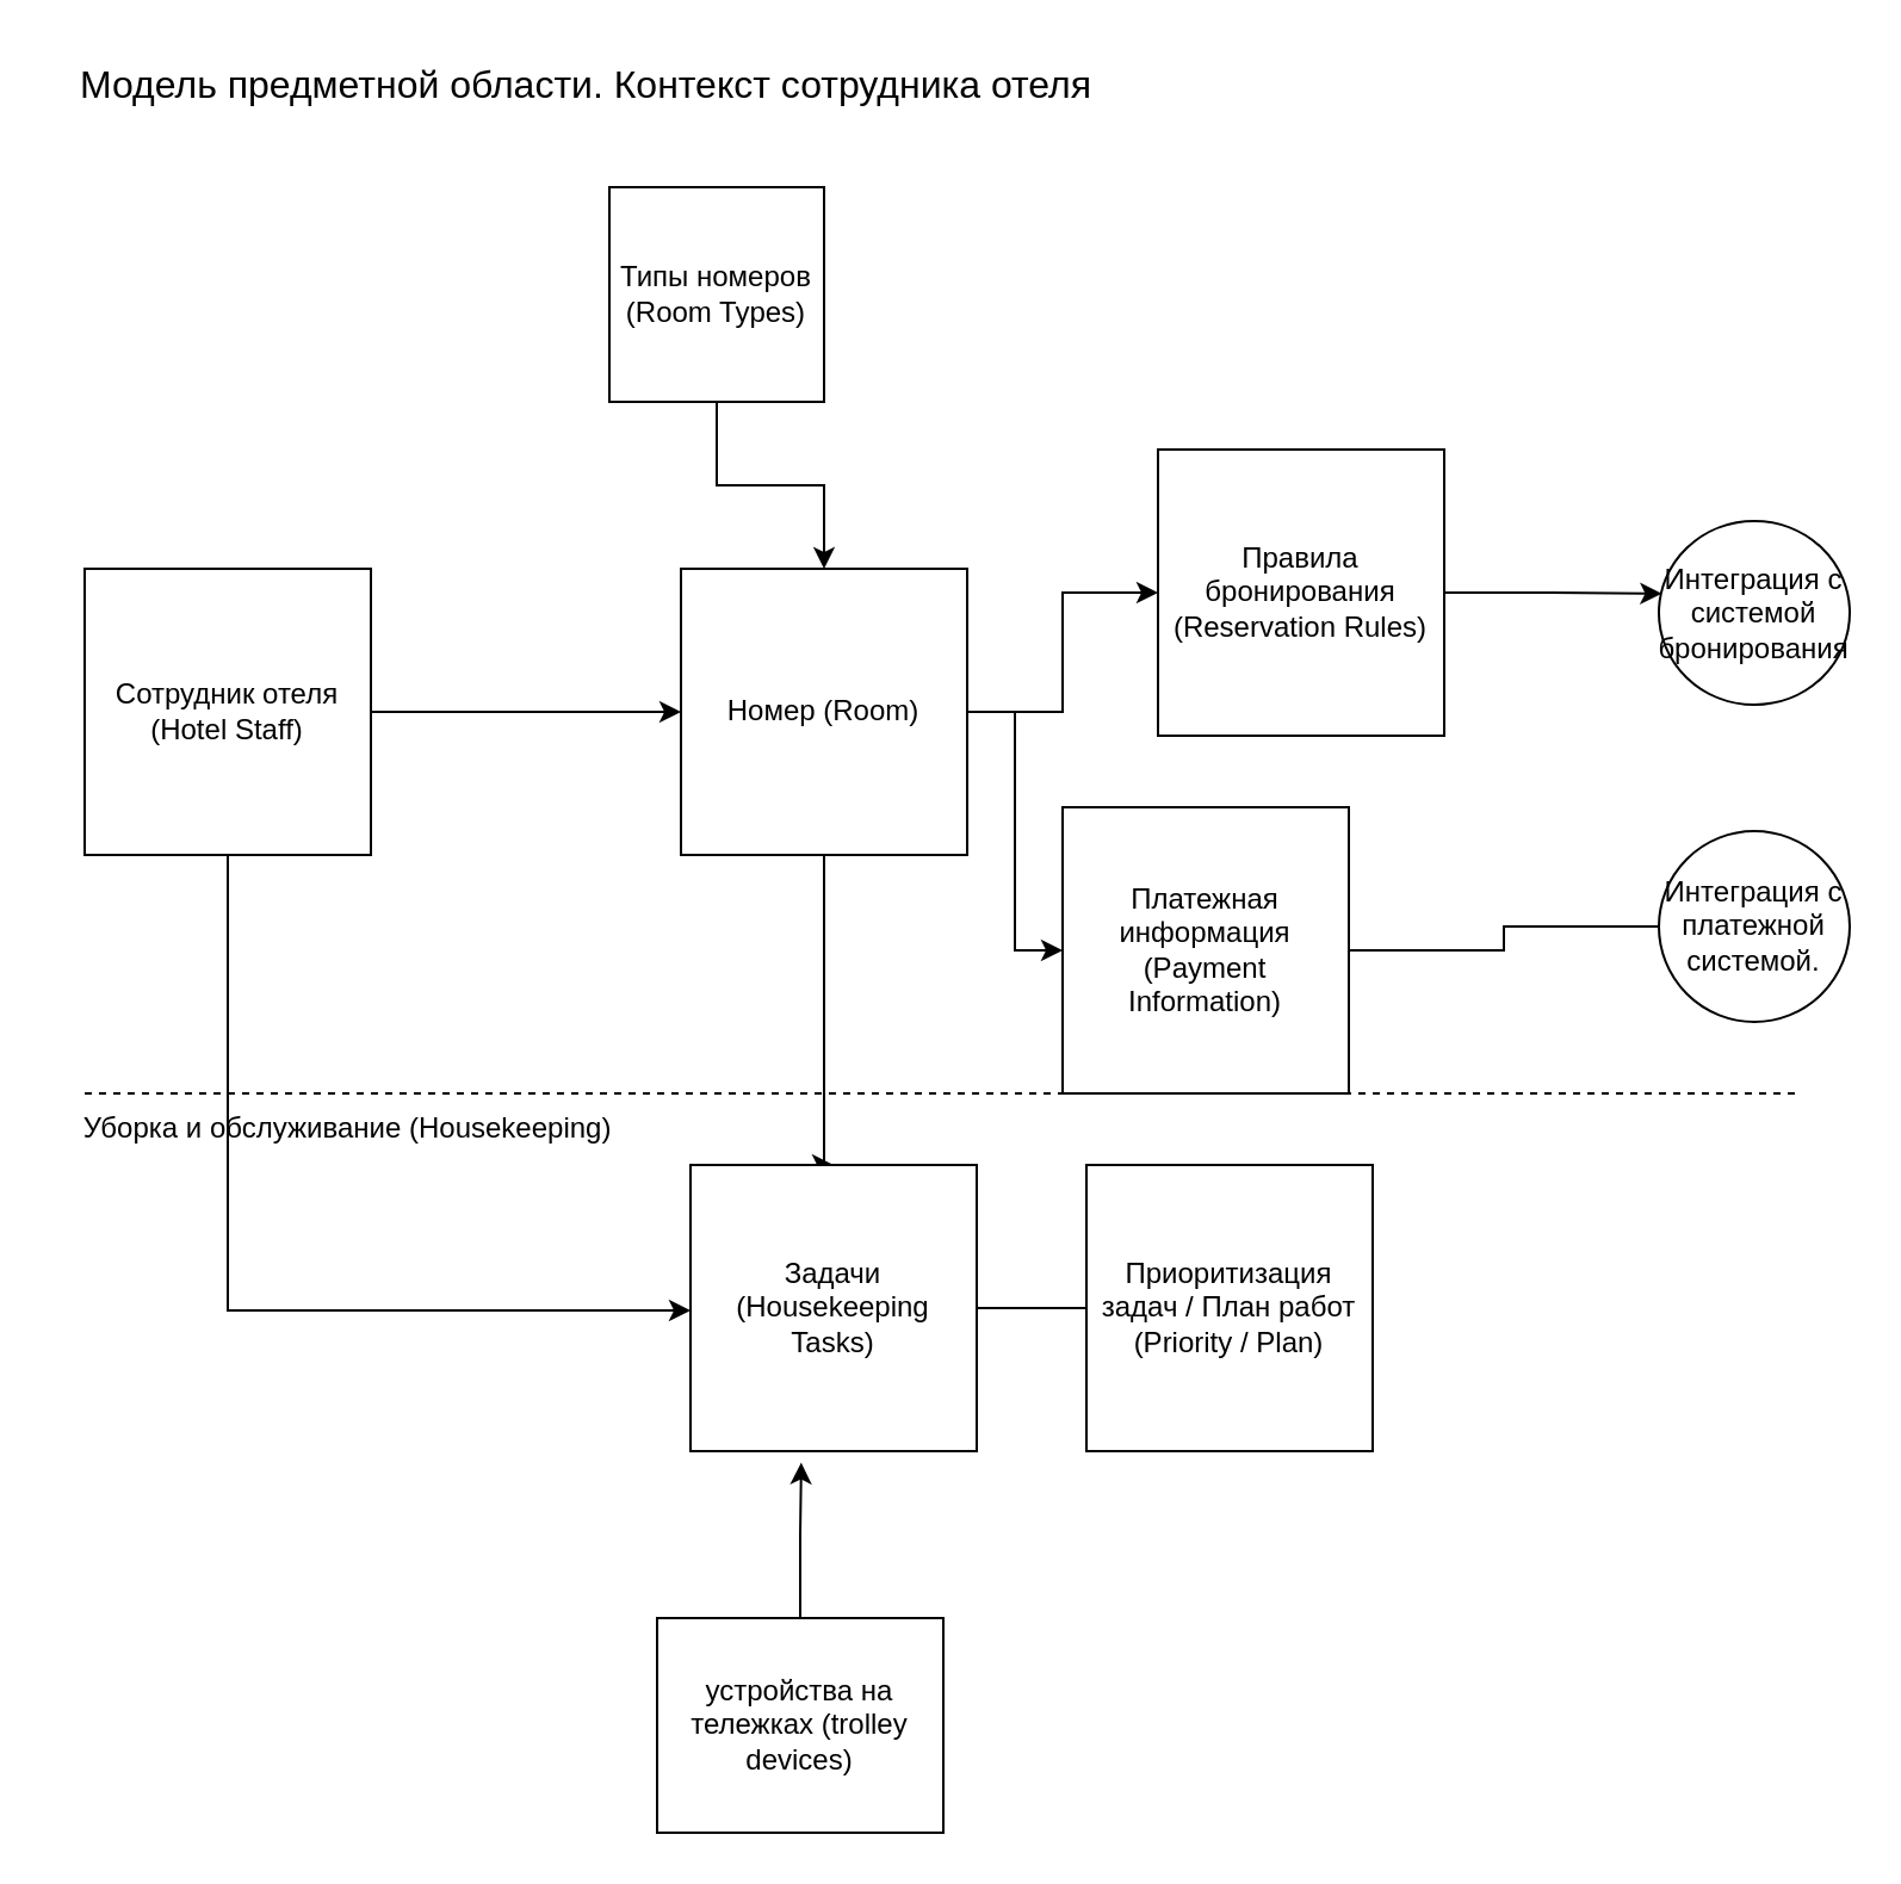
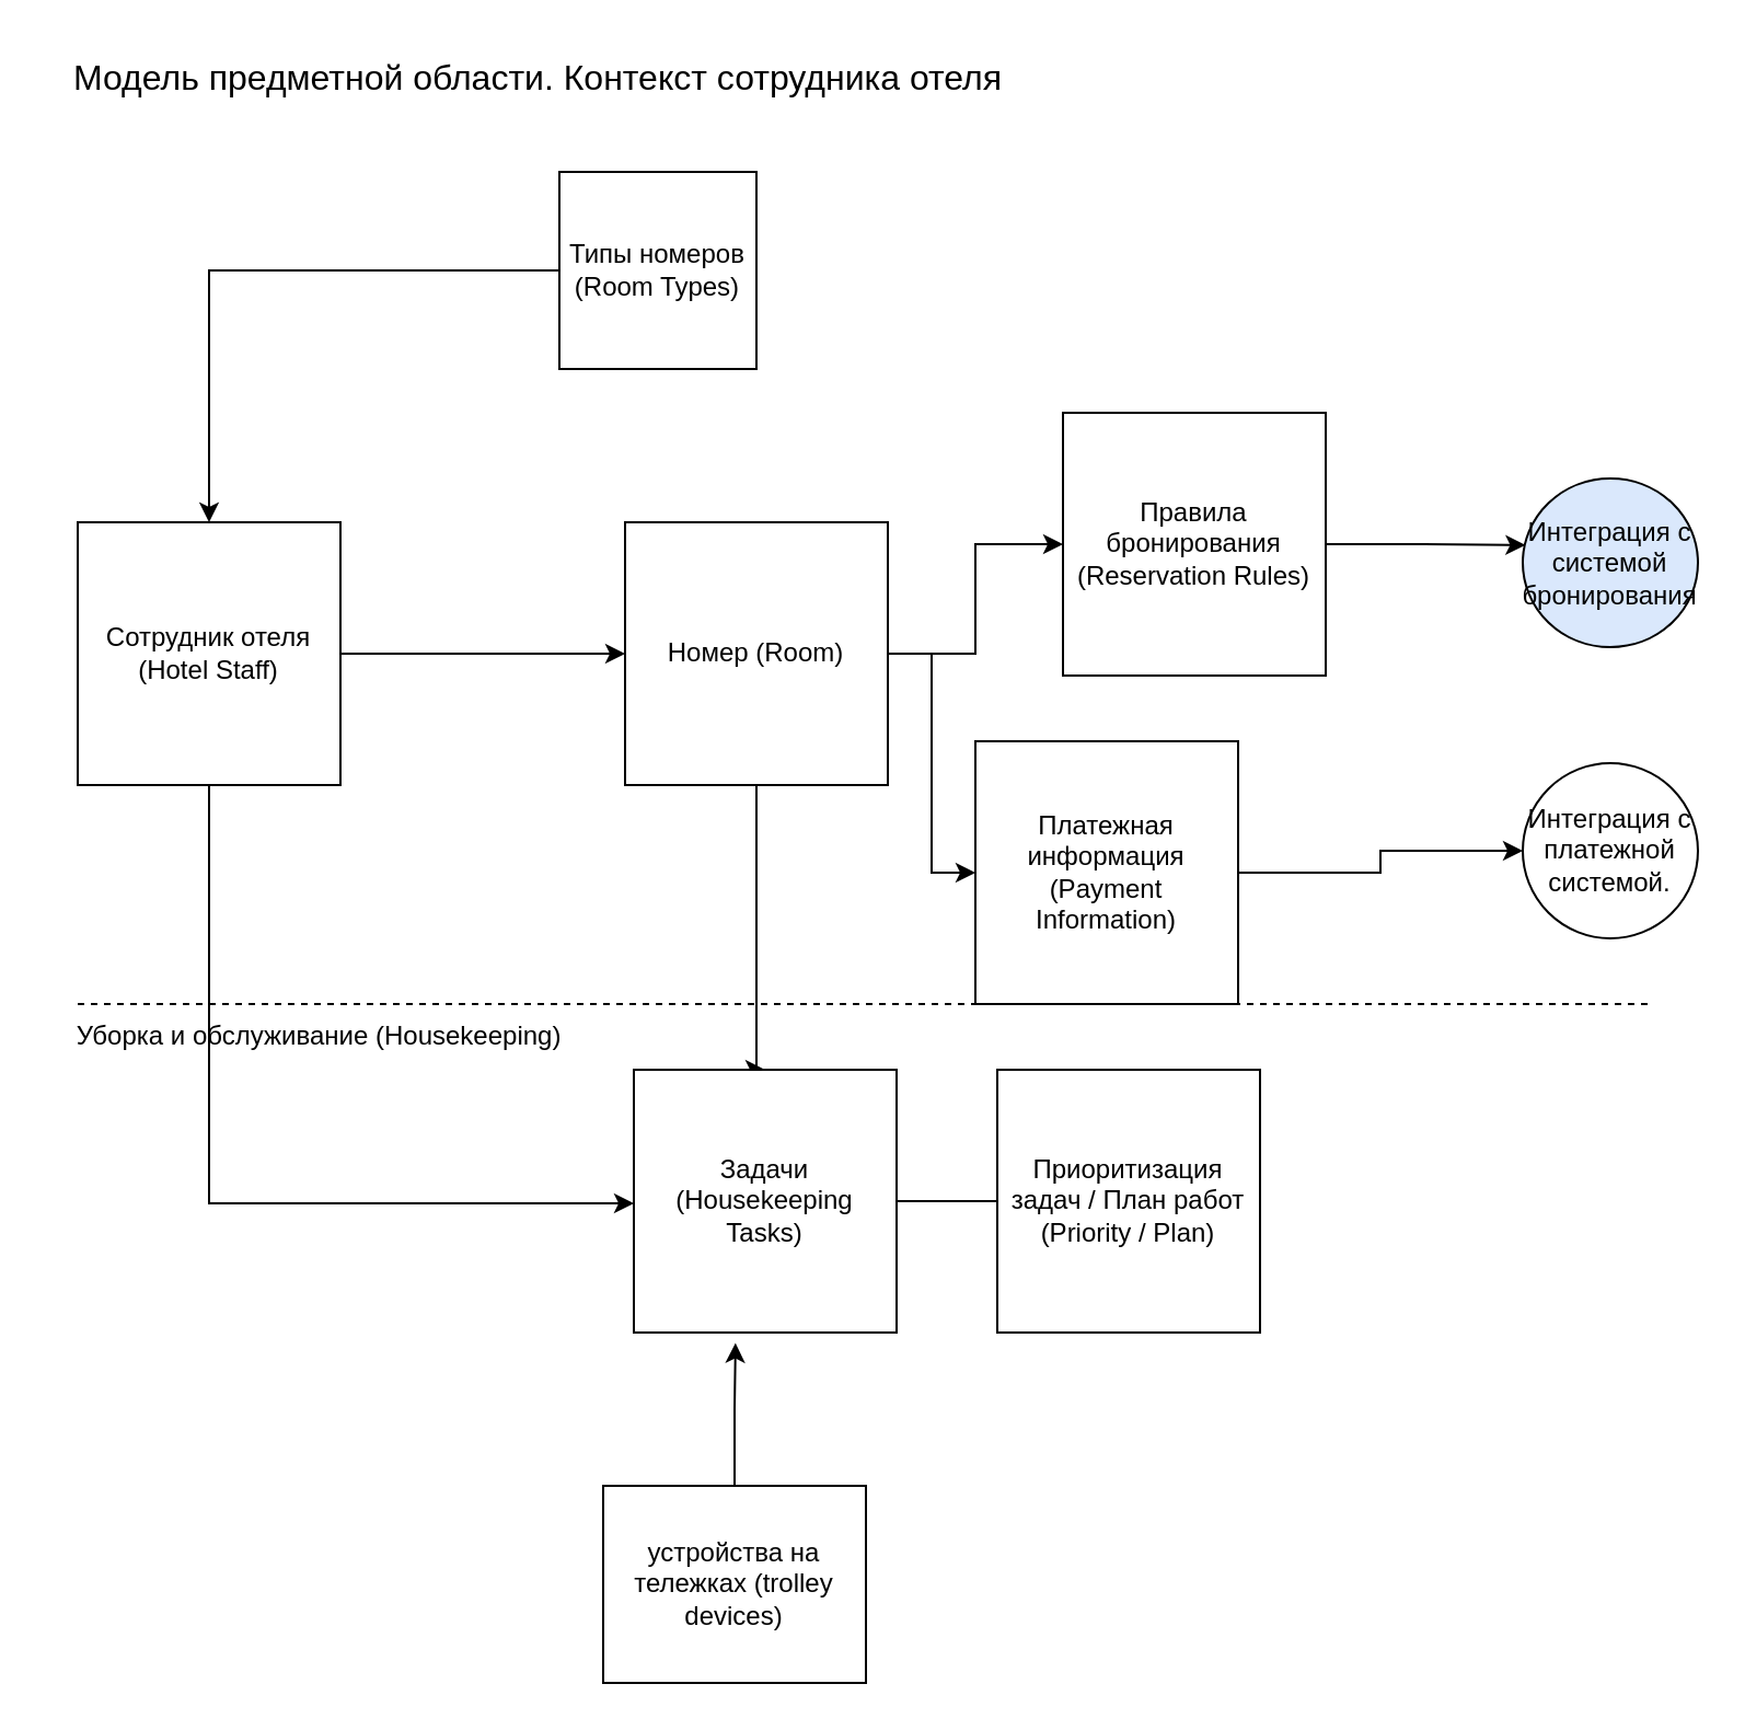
- <mxCell id="11" style="edgeStyle=orthogonalEdgeStyle;rounded=0;orthogonalLoop=1;jettySize=auto;html=1;" parent="1" source="12" target="8" edge="1"><mxGeometry relative="1" as="geometry" /></mxCell>
+ <mxCell id="11" style="edgeStyle=orthogonalEdgeStyle;rounded=0;orthogonalLoop=1;jettySize=auto;html=1;" parent="1" source="12" target="4" edge="1"><mxGeometry relative="1" as="geometry" /></mxCell>
- <mxCell id="22" value="Интеграция с системой бронирования" style="ellipse;whiteSpace=wrap;html=1;aspect=fixed;" parent="1" vertex="1"><mxGeometry x="695" y="218" width="80" height="77" as="geometry" /></mxCell>
+ <mxCell id="22" value="Интеграция с системой бронирования" style="ellipse;whiteSpace=wrap;html=1;aspect=fixed;fillColor=#dae8fc;" parent="1" vertex="1"><mxGeometry x="695" y="218" width="80" height="77" as="geometry" /></mxCell>
- <mxCell id="13" style="edgeStyle=orthogonalEdgeStyle;rounded=0;orthogonalLoop=1;jettySize=auto;html=1;exitX=1;exitY=0.5;exitDx=0;exitDy=0;endArrow=none;" parent="1" source="14" target="23" edge="1"><mxGeometry relative="1" as="geometry" /></mxCell>
+ <mxCell id="13" style="edgeStyle=orthogonalEdgeStyle;rounded=0;orthogonalLoop=1;jettySize=auto;html=1;exitX=1;exitY=0.5;exitDx=0;exitDy=0;" parent="1" source="14" target="23" edge="1"><mxGeometry relative="1" as="geometry" /></mxCell>
